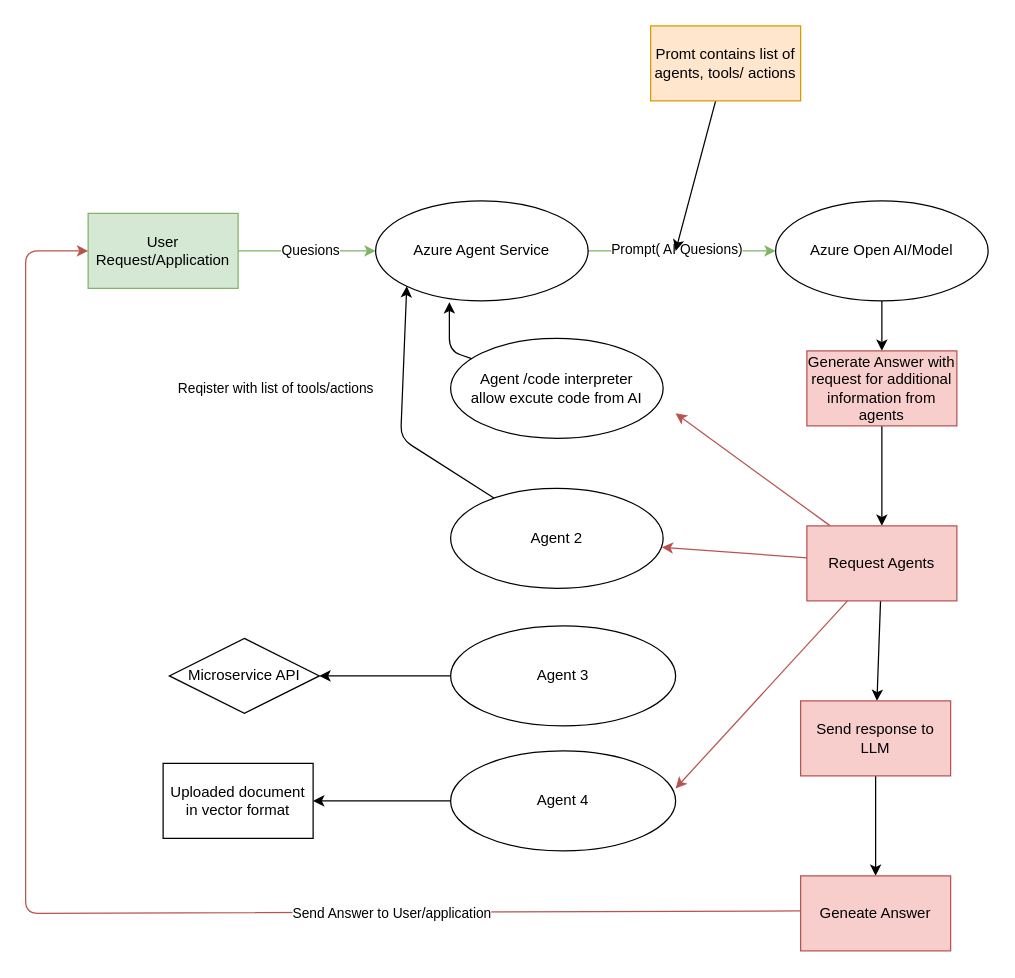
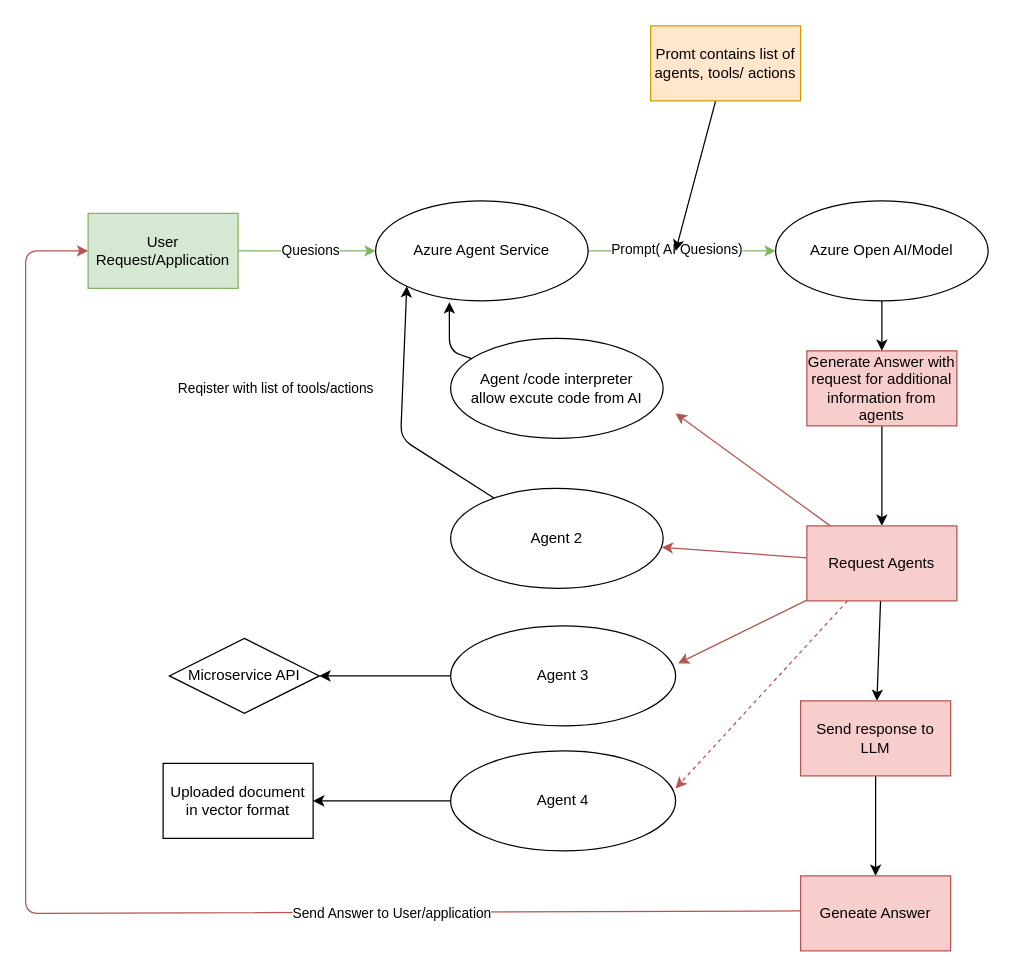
+ <mxCell id="26" style="edgeStyle=none;html=1;entryX=1.011;entryY=0.375;entryDx=0;entryDy=0;entryPerimeter=0;fillColor=#f8cecc;strokeColor=#b85450;" edge="1" parent="1" source="21" target="23"><mxGeometry relative="1" as="geometry" /></mxCell>
- <mxCell id="30" style="edgeStyle=none;html=1;entryX=1;entryY=0.375;entryDx=0;entryDy=0;entryPerimeter=0;fillColor=#f8cecc;strokeColor=#b85450;" edge="1" parent="1" source="21" target="28"><mxGeometry relative="1" as="geometry" /></mxCell>
+ <mxCell id="30" style="edgeStyle=none;html=1;entryX=1;entryY=0.375;entryDx=0;entryDy=0;entryPerimeter=0;fillColor=#f8cecc;strokeColor=#b85450;dashed=1;" edge="1" parent="1" source="21" target="28"><mxGeometry relative="1" as="geometry" /></mxCell>
